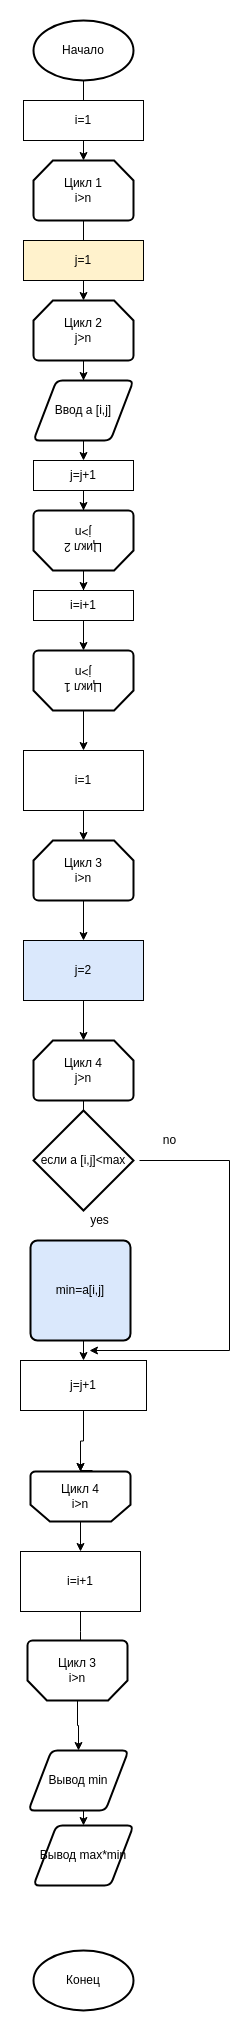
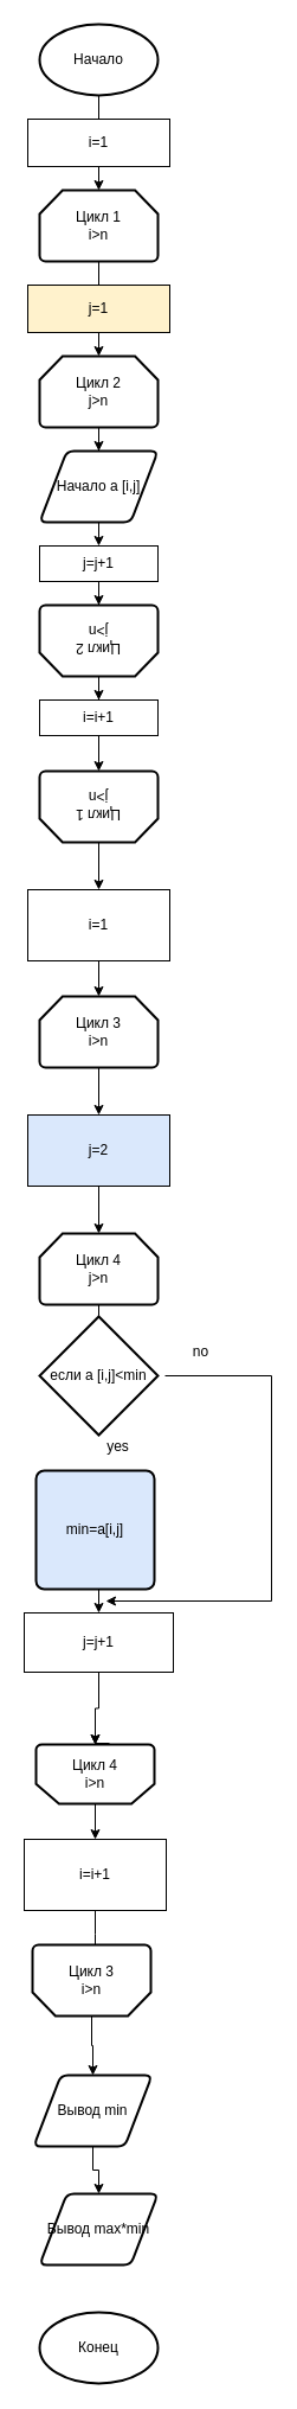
- <mxCell id="12" value="Ввод a [i,j]" style="shape=parallelogram;html=1;strokeWidth=2;perimeter=parallelogramPerimeter;whiteSpace=wrap;rounded=1;arcSize=12;size=0.23;" vertex="1" parent="1"><mxGeometry x="33" y="380" width="100" height="60" as="geometry" /></mxCell>
+ <mxCell id="12" value="Начало a [i,j]" style="shape=parallelogram;html=1;strokeWidth=2;perimeter=parallelogramPerimeter;whiteSpace=wrap;rounded=1;arcSize=12;size=0.23;" vertex="1" parent="1"><mxGeometry x="33" y="380" width="100" height="60" as="geometry" /></mxCell>
- <mxCell id="43" value="если a [i,j]&amp;lt;max" style="strokeWidth=2;html=1;shape=mxgraph.flowchart.decision;whiteSpace=wrap;" vertex="1" parent="1"><mxGeometry x="33" y="1110" width="100" height="100" as="geometry" /></mxCell>
+ <mxCell id="43" value="если a [i,j]&amp;lt;min" style="strokeWidth=2;html=1;shape=mxgraph.flowchart.decision;whiteSpace=wrap;" vertex="1" parent="1"><mxGeometry x="33" y="1110" width="100" height="100" as="geometry" /></mxCell>
- <mxCell id="41" value="Вывод max*min" style="shape=parallelogram;html=1;strokeWidth=2;perimeter=parallelogramPerimeter;whiteSpace=wrap;rounded=1;arcSize=12;size=0.23;" vertex="1" parent="1"><mxGeometry x="33" y="1825" width="100" height="60" as="geometry" /></mxCell>
+ <mxCell id="41" value="Вывод max*min" style="shape=parallelogram;html=1;strokeWidth=2;perimeter=parallelogramPerimeter;whiteSpace=wrap;rounded=1;arcSize=12;size=0.23;" vertex="1" parent="1"><mxGeometry x="33" y="1850" width="100" height="60" as="geometry" /></mxCell>
